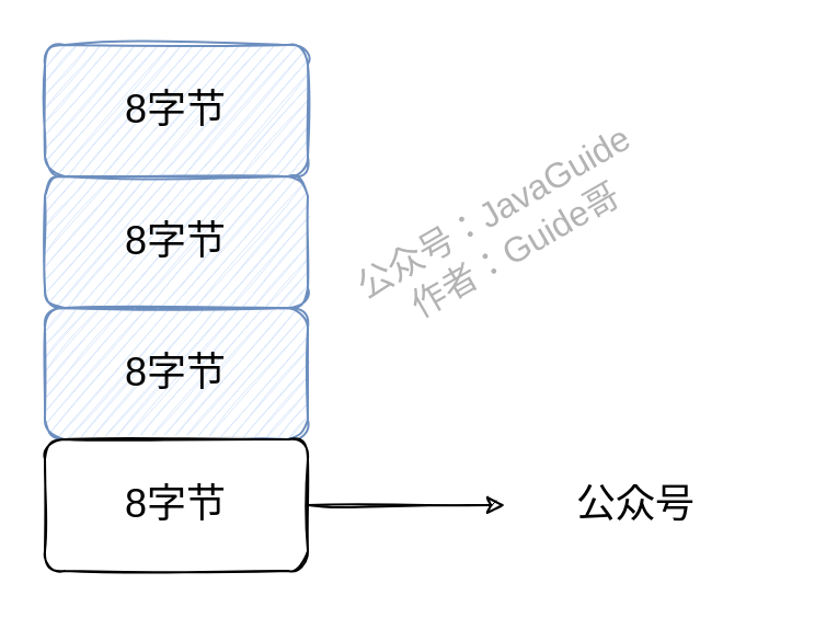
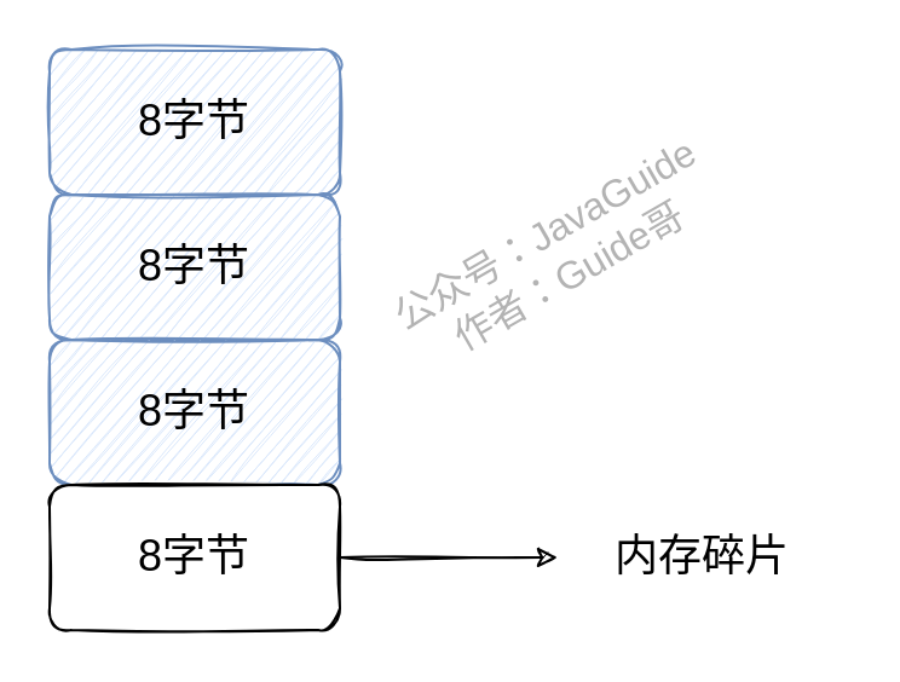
- <mxCell id="7" value="公众号" style="text;html=1;strokeColor=none;fillColor=none;align=center;verticalAlign=middle;whiteSpace=wrap;rounded=1;fontSize=18;shadow=0;glass=1;sketch=1;" vertex="1" parent="1"><mxGeometry x="230" y="220" width="120" height="20" as="geometry" /></mxCell>
+ <mxCell id="7" value="内存碎片" style="text;html=1;strokeColor=none;fillColor=none;align=center;verticalAlign=middle;whiteSpace=wrap;rounded=1;fontSize=18;shadow=0;glass=1;sketch=1;" vertex="1" parent="1"><mxGeometry x="230" y="220" width="120" height="20" as="geometry" /></mxCell>
